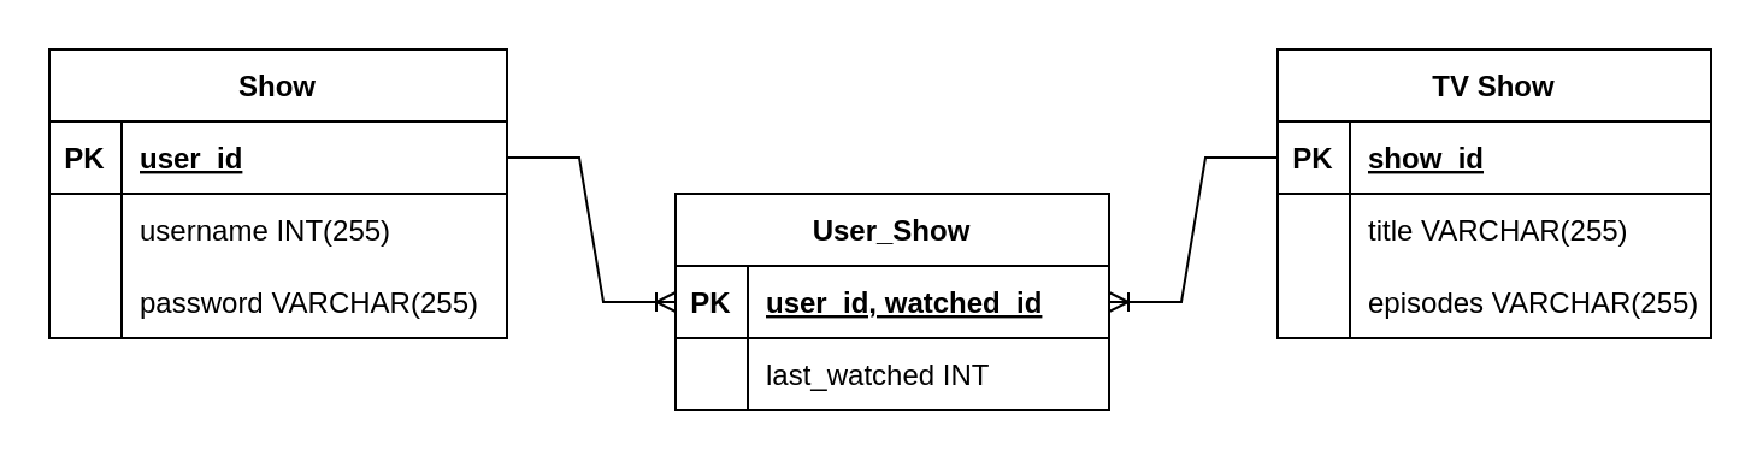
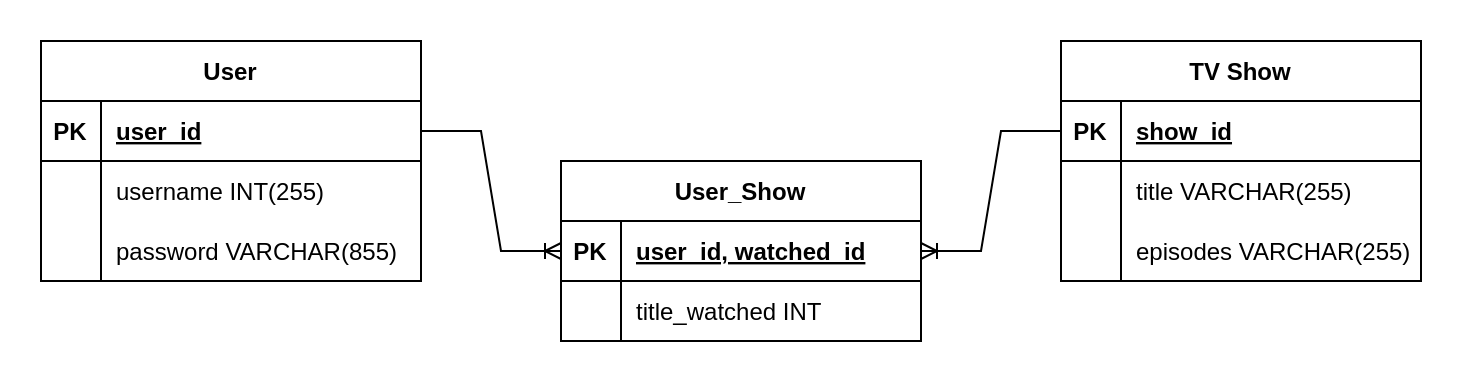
- <mxCell id="2" value="Show" style="shape=table;startSize=30;container=1;collapsible=1;childLayout=tableLayout;fixedRows=1;rowLines=0;fontStyle=1;align=center;resizeLast=1;" vertex="1" parent="1"><mxGeometry x="20" y="20" width="190" height="120" as="geometry" /></mxCell>
+ <mxCell id="2" value="User" style="shape=table;startSize=30;container=1;collapsible=1;childLayout=tableLayout;fixedRows=1;rowLines=0;fontStyle=1;align=center;resizeLast=1;" vertex="1" parent="1"><mxGeometry x="20" y="20" width="190" height="120" as="geometry" /></mxCell>
- <mxCell id="11" value="password VARCHAR(255)" style="shape=partialRectangle;connectable=0;fillColor=none;top=0;left=0;bottom=0;right=0;align=left;spacingLeft=6;overflow=hidden;" vertex="1" parent="9"><mxGeometry x="30" width="160" height="30" as="geometry"><mxRectangle width="160" height="30" as="alternateBounds" /></mxGeometry></mxCell>
+ <mxCell id="11" value="password VARCHAR(855)" style="shape=partialRectangle;connectable=0;fillColor=none;top=0;left=0;bottom=0;right=0;align=left;spacingLeft=6;overflow=hidden;" vertex="1" parent="9"><mxGeometry x="30" width="160" height="30" as="geometry"><mxRectangle width="160" height="30" as="alternateBounds" /></mxGeometry></mxCell>
- <mxCell id="28" value="last_watched INT" style="shape=partialRectangle;connectable=0;fillColor=none;top=0;left=0;bottom=0;right=0;align=left;spacingLeft=6;overflow=hidden;" vertex="1" parent="26"><mxGeometry x="30" width="150" height="30" as="geometry"><mxRectangle width="150" height="30" as="alternateBounds" /></mxGeometry></mxCell>
+ <mxCell id="28" value="title_watched INT" style="shape=partialRectangle;connectable=0;fillColor=none;top=0;left=0;bottom=0;right=0;align=left;spacingLeft=6;overflow=hidden;" vertex="1" parent="26"><mxGeometry x="30" width="150" height="30" as="geometry"><mxRectangle width="150" height="30" as="alternateBounds" /></mxGeometry></mxCell>
